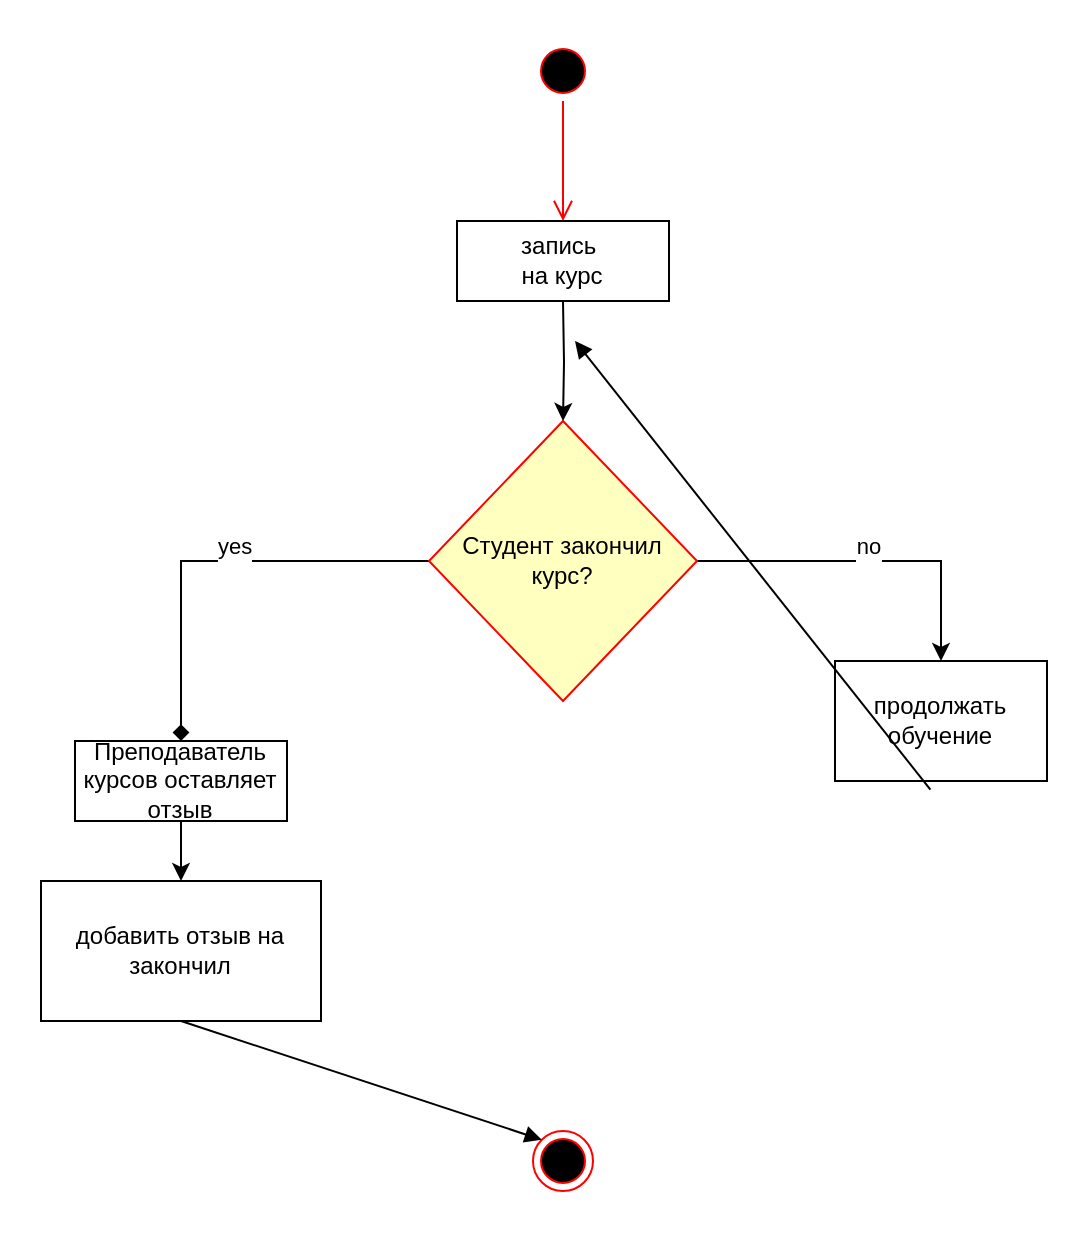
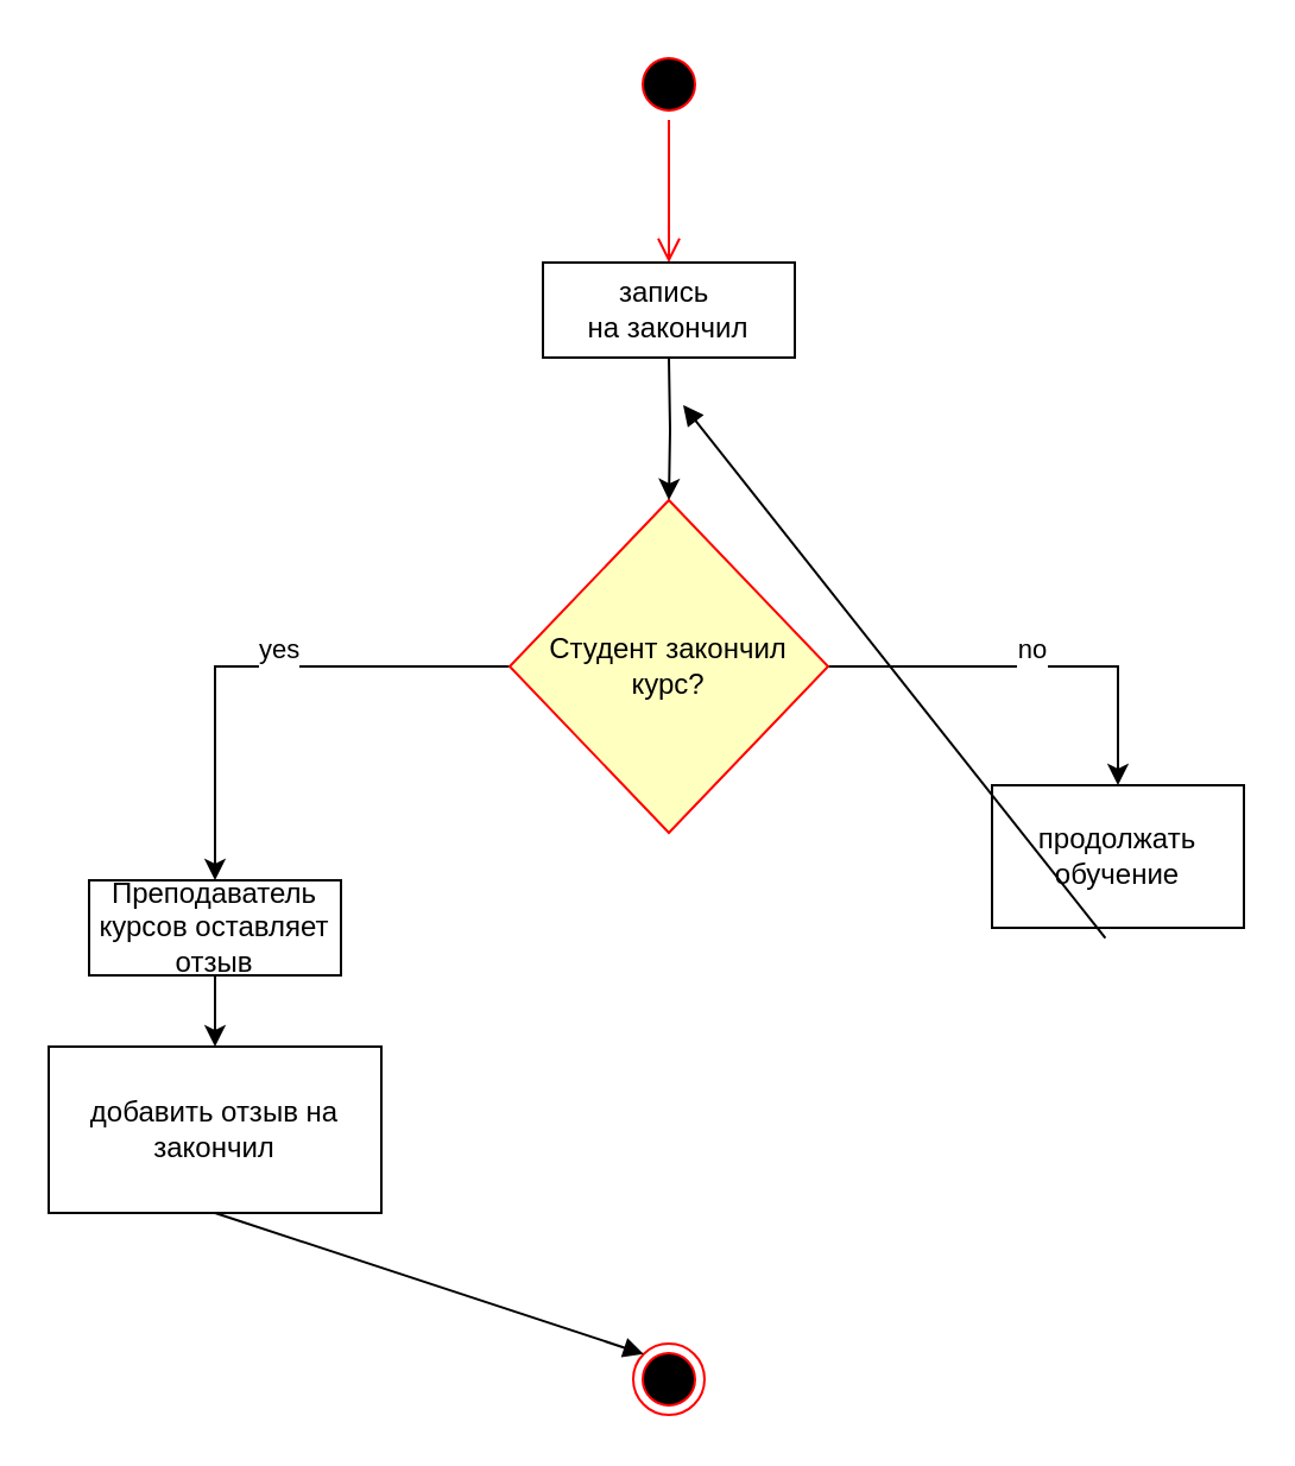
- <mxCell id="4" value="запись&amp;nbsp;&lt;div&gt;на курс&lt;/div&gt;" style="rounded=0;whiteSpace=wrap;html=1;" parent="1" vertex="1"><mxGeometry x="228" y="110" width="106" height="40" as="geometry" /></mxCell>
+ <mxCell id="4" value="запись&amp;nbsp;&lt;div&gt;на закончил&lt;/div&gt;" style="rounded=0;whiteSpace=wrap;html=1;" parent="1" vertex="1"><mxGeometry x="228" y="110" width="106" height="40" as="geometry" /></mxCell>
- <mxCell id="5" value="&lt;div style=&quot;&quot;&gt;yes&lt;/div&gt;&lt;div style=&quot;&quot;&gt;&lt;br&gt;&lt;/div&gt;" style="edgeStyle=orthogonalEdgeStyle;rounded=0;orthogonalLoop=1;jettySize=auto;html=1;entryX=0.5;entryY=0;entryDx=0;entryDy=0;align=left;endArrow=diamond;" parent="1" source="7" target="15" edge="1"><mxGeometry relative="1" as="geometry"><mxPoint x="137" y="440" as="targetPoint" /></mxGeometry></mxCell>
+ <mxCell id="5" value="&lt;div style=&quot;&quot;&gt;yes&lt;/div&gt;&lt;div style=&quot;&quot;&gt;&lt;br&gt;&lt;/div&gt;" style="edgeStyle=orthogonalEdgeStyle;rounded=0;orthogonalLoop=1;jettySize=auto;html=1;entryX=0.5;entryY=0;entryDx=0;entryDy=0;align=left;" parent="1" source="7" target="15" edge="1"><mxGeometry relative="1" as="geometry"><mxPoint x="137" y="440" as="targetPoint" /></mxGeometry></mxCell>
